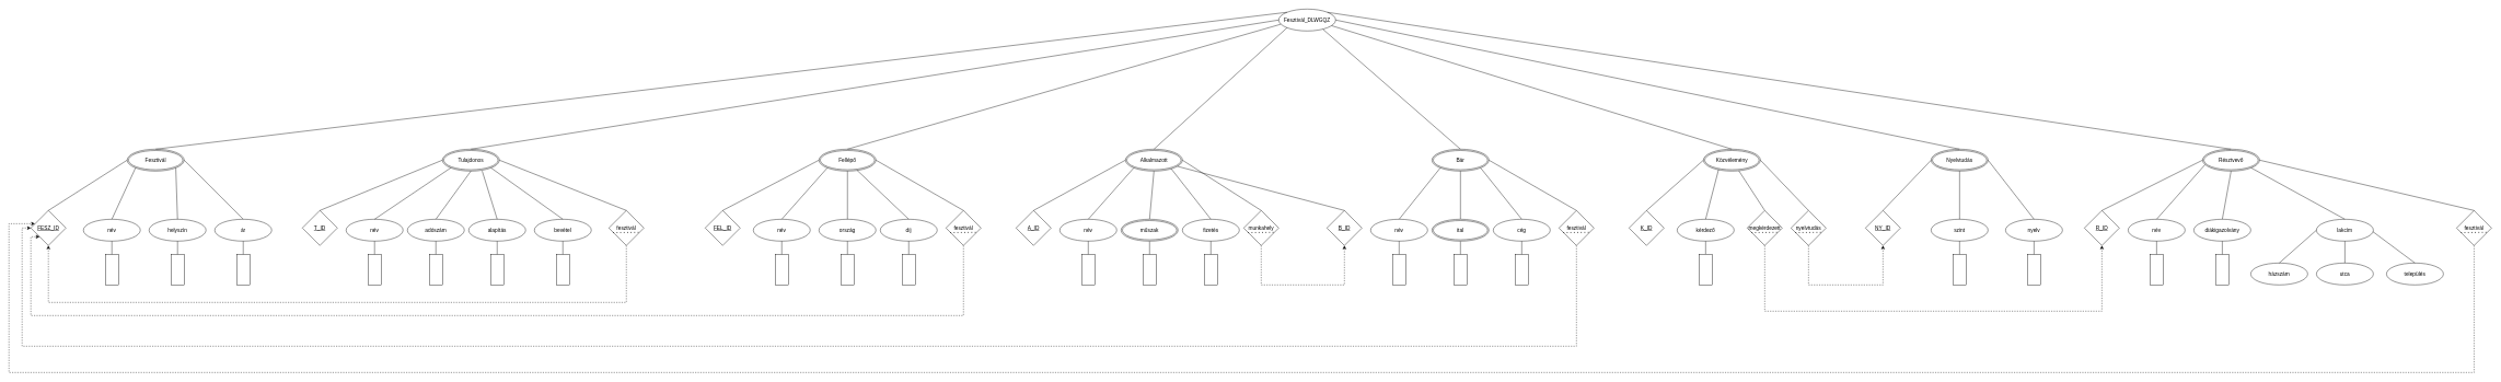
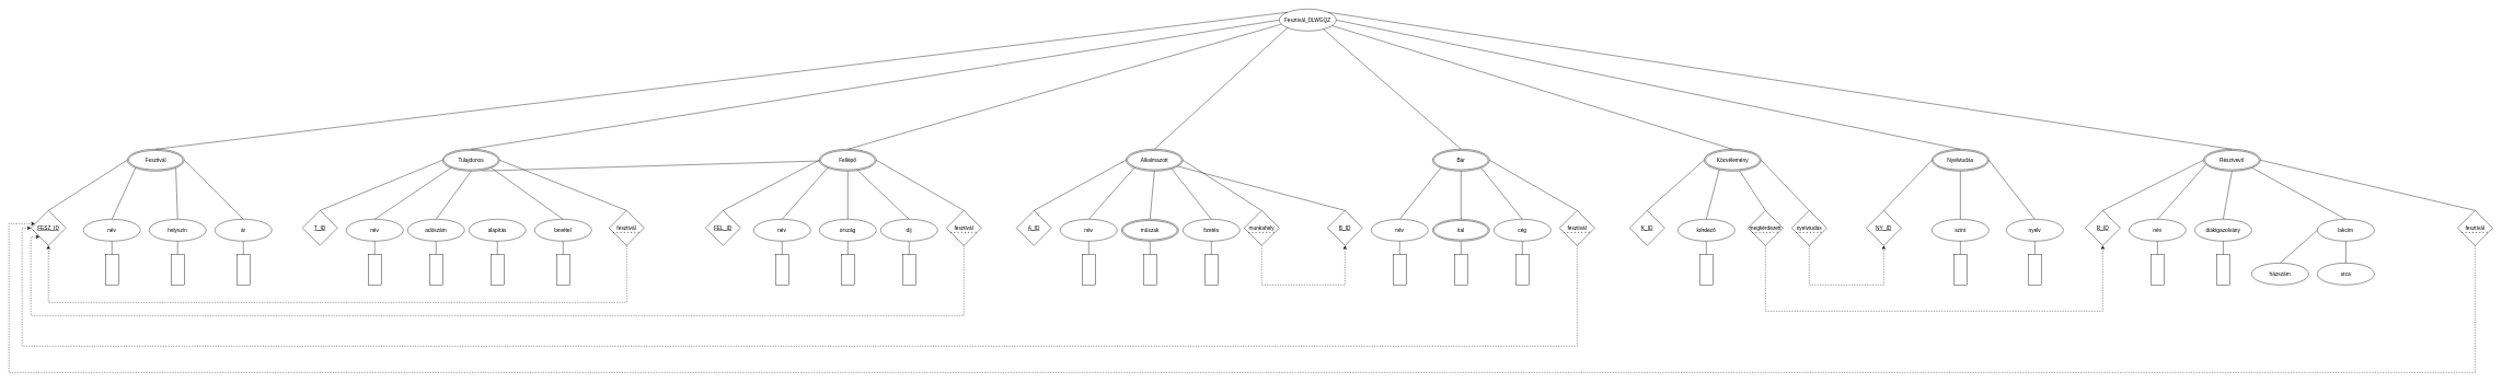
- <mxCell id="75" value="" style="endArrow=none;html=1;rounded=0;exitX=0.698;exitY=0.993;exitDx=0;exitDy=0;entryX=0.5;entryY=0;entryDx=0;entryDy=0;exitPerimeter=0;" parent="1" source="14" target="19" edge="1"><mxGeometry relative="1" as="geometry"><mxPoint x="1100" y="470" as="sourcePoint" /><mxPoint x="1260" y="470" as="targetPoint" /></mxGeometry></mxCell>
+ <mxCell id="75" value="" style="endArrow=none;html=1;rounded=0;exitX=0.698;exitY=0.993;exitDx=0;exitDy=0;exitPerimeter=0;" parent="1" source="14" target="15" edge="1"><mxGeometry relative="1" as="geometry"><mxPoint x="1100" y="470" as="sourcePoint" /><mxPoint x="1260" y="470" as="targetPoint" /></mxGeometry></mxCell>
- <mxCell id="143" value="" style="endArrow=none;html=1;rounded=0;exitX=0.5;exitY=0;exitDx=0;exitDy=0;entryX=0.993;entryY=0.57;entryDx=0;entryDy=0;entryPerimeter=0;" parent="1" source="18" target="35" edge="1"><mxGeometry relative="1" as="geometry"><mxPoint x="5470" y="660" as="sourcePoint" /><mxPoint x="5413" y="525" as="targetPoint" /></mxGeometry></mxCell>
- <mxCell id="18" value="település" style="ellipse;whiteSpace=wrap;html=1;" parent="1" vertex="1"><mxGeometry x="5450" y="600" width="130" height="50" as="geometry" /></mxCell>
